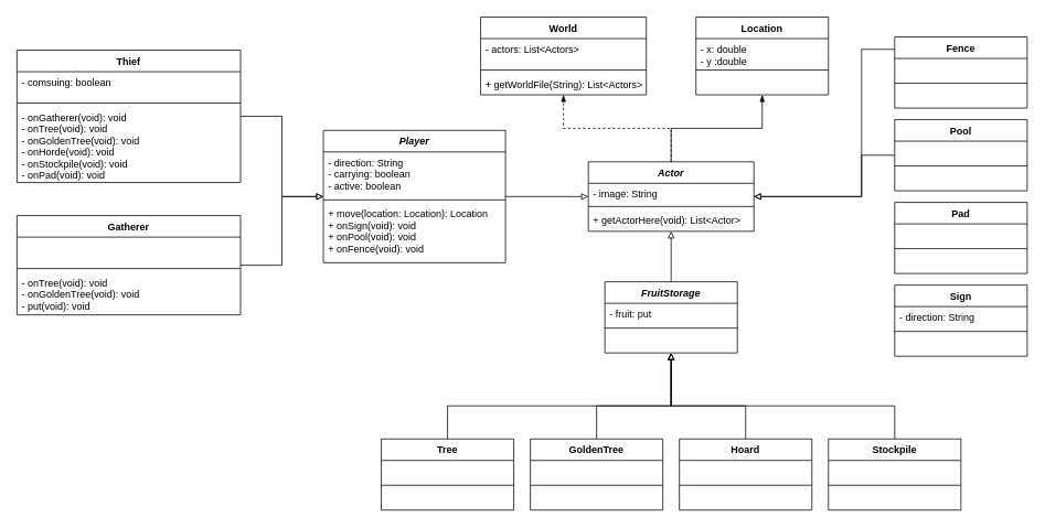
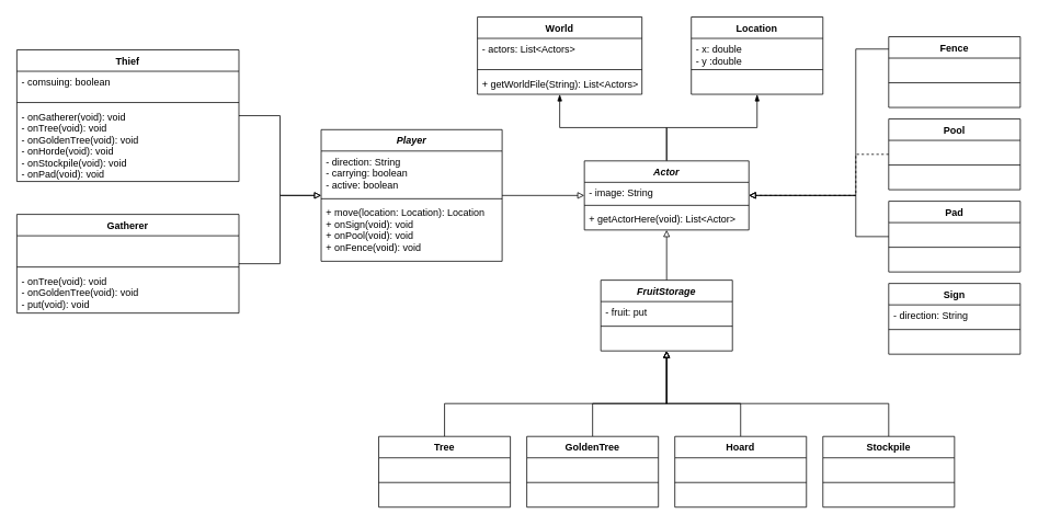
- <mxCell id="3" style="edgeStyle=orthogonalEdgeStyle;rounded=0;orthogonalLoop=1;jettySize=auto;html=1;endArrow=blockThin;endFill=1;dashed=1;" edge="1" parent="1" source="67" target="21"><mxGeometry relative="1" as="geometry" /></mxCell>
+ <mxCell id="3" style="edgeStyle=orthogonalEdgeStyle;rounded=0;orthogonalLoop=1;jettySize=auto;html=1;endArrow=blockThin;endFill=1;" edge="1" parent="1" source="67" target="21"><mxGeometry relative="1" as="geometry" /></mxCell>
- <mxCell id="30" style="edgeStyle=orthogonalEdgeStyle;rounded=0;orthogonalLoop=1;jettySize=auto;html=1;endArrow=block;endFill=0;" edge="1" parent="1" source="31" target="67"><mxGeometry relative="1" as="geometry"><Array as="points"><mxPoint x="1040" y="187" /><mxPoint x="1040" y="237" /></Array></mxGeometry></mxCell>
+ <mxCell id="30" style="edgeStyle=orthogonalEdgeStyle;rounded=0;orthogonalLoop=1;jettySize=auto;html=1;endArrow=block;endFill=0;dashed=1;" edge="1" parent="1" source="31" target="67"><mxGeometry relative="1" as="geometry"><Array as="points"><mxPoint x="1040" y="187" /><mxPoint x="1040" y="237" /></Array></mxGeometry></mxCell>
+ <mxCell id="35" style="edgeStyle=orthogonalEdgeStyle;rounded=0;orthogonalLoop=1;jettySize=auto;html=1;endArrow=block;endFill=0;" edge="1" parent="1" source="36" target="67"><mxGeometry relative="1" as="geometry"><Array as="points"><mxPoint x="1040" y="287" /><mxPoint x="1040" y="237" /></Array></mxGeometry></mxCell>
